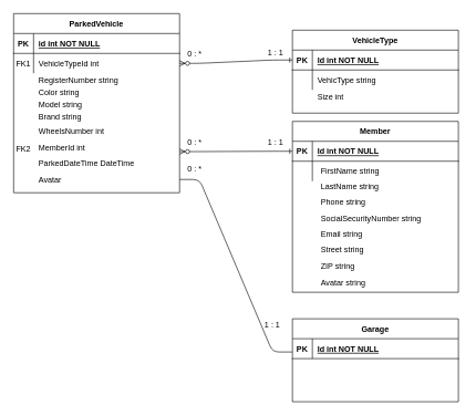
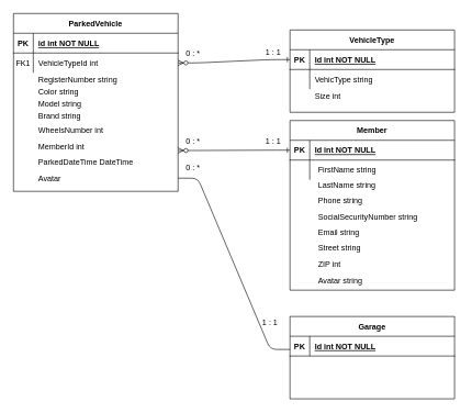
- <mxCell id="23" value="FK2" style="shape=partialRectangle;overflow=hidden;connectable=0;fillColor=none;top=0;left=0;bottom=0;right=0;fontStyle=0;" parent="1" vertex="1"><mxGeometry x="20" y="209" width="30" height="30" as="geometry" /></mxCell>
- <mxCell id="45" value="ZIP string" style="shape=partialRectangle;overflow=hidden;connectable=0;fillColor=none;top=0;left=0;bottom=0;right=0;align=left;spacingLeft=6;" parent="1" vertex="1"><mxGeometry x="475" y="385" width="220" height="30.058" as="geometry" /></mxCell>
+ <mxCell id="45" value="ZIP int" style="shape=partialRectangle;overflow=hidden;connectable=0;fillColor=none;top=0;left=0;bottom=0;right=0;align=left;spacingLeft=6;" parent="1" vertex="1"><mxGeometry x="475" y="385" width="220" height="30.058" as="geometry" /></mxCell>
